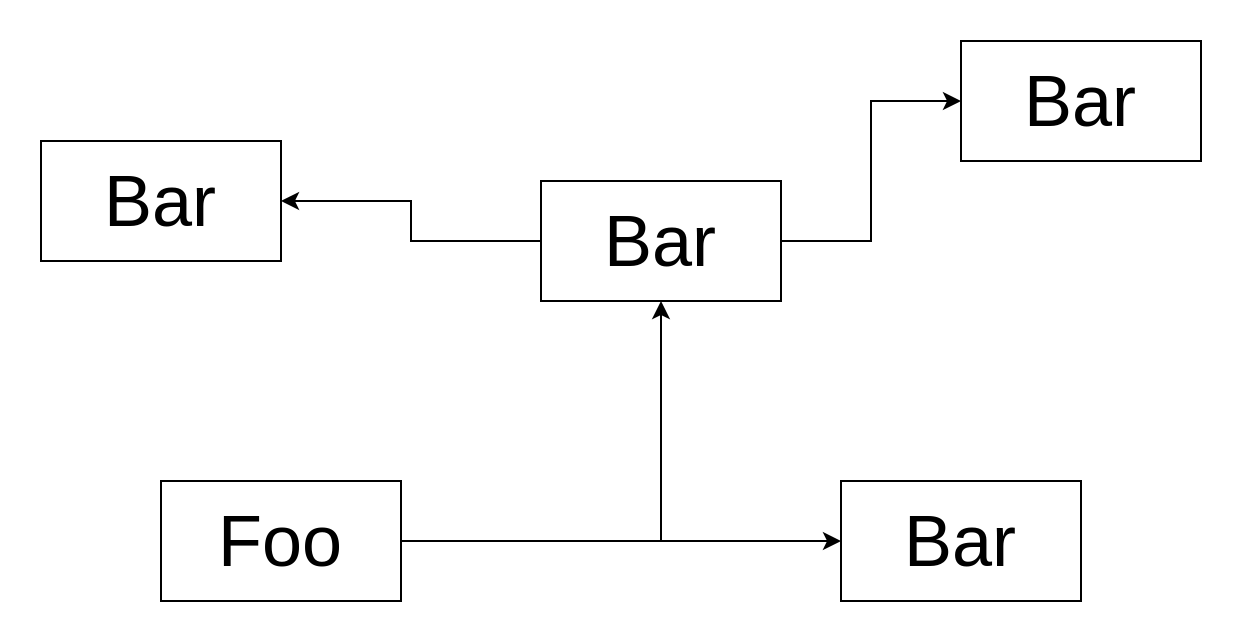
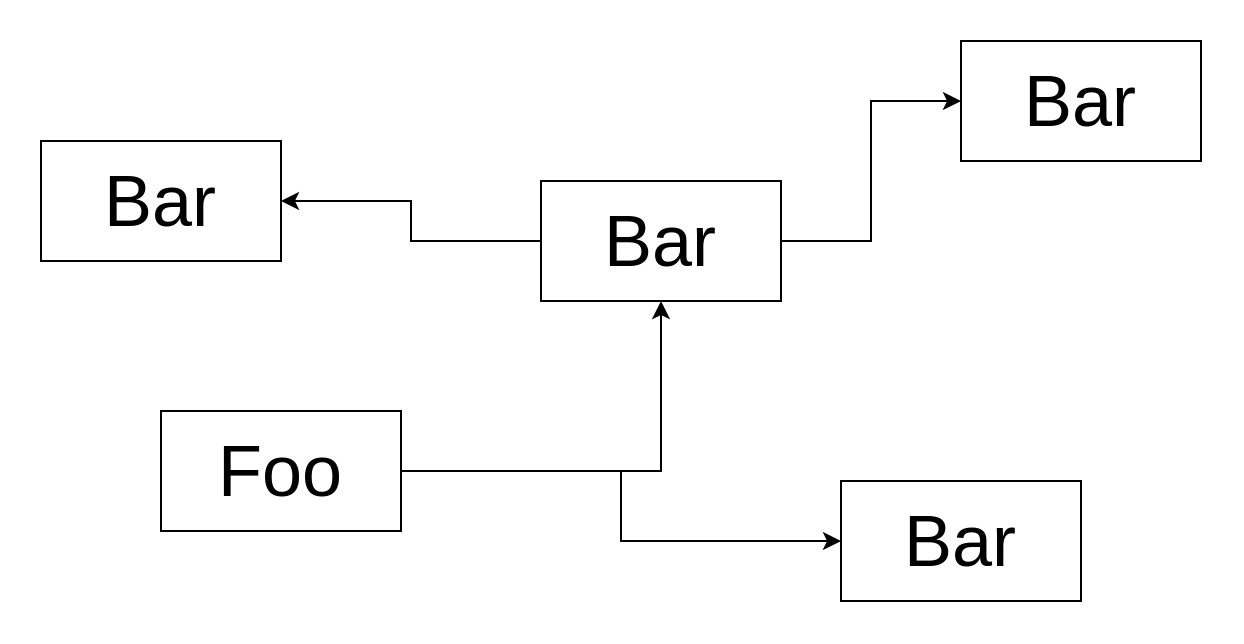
- <mxCell id="4" value="&lt;font style=&quot;font-size: 36px;&quot;&gt;Foo&lt;/font&gt;" style="rounded=0;whiteSpace=wrap;html=1;" parent="1" vertex="1"><mxGeometry x="80" y="240" width="120" height="60" as="geometry" /></mxCell>
+ <mxCell id="4" value="&lt;font style=&quot;font-size: 36px;&quot;&gt;Foo&lt;/font&gt;" style="rounded=0;whiteSpace=wrap;html=1;" parent="1" vertex="1"><mxGeometry x="80" y="205" width="120" height="60" as="geometry" /></mxCell>
